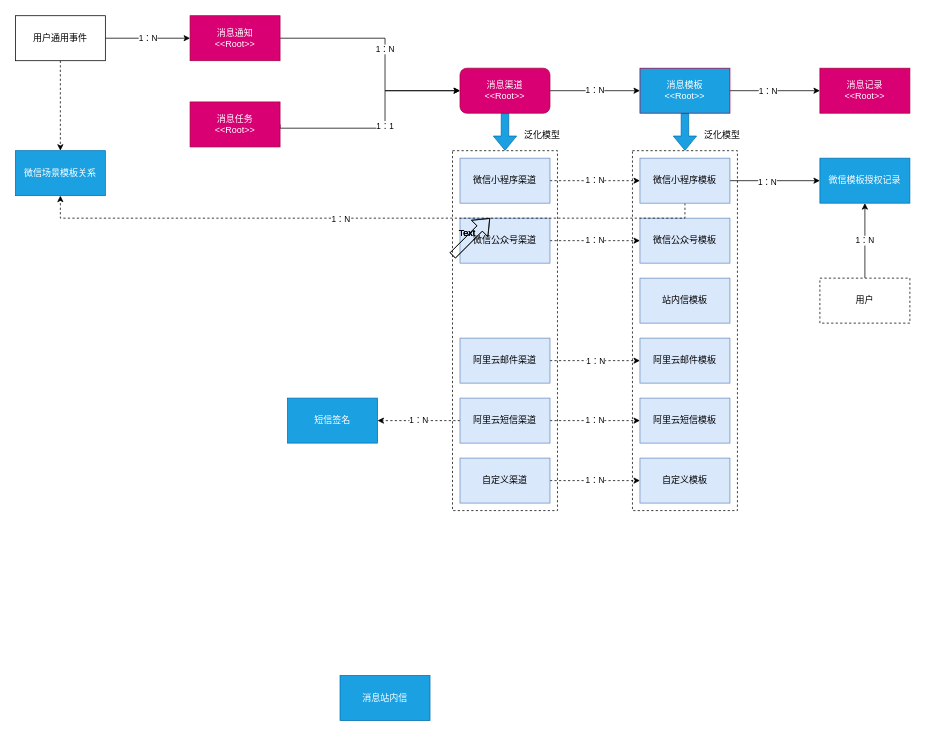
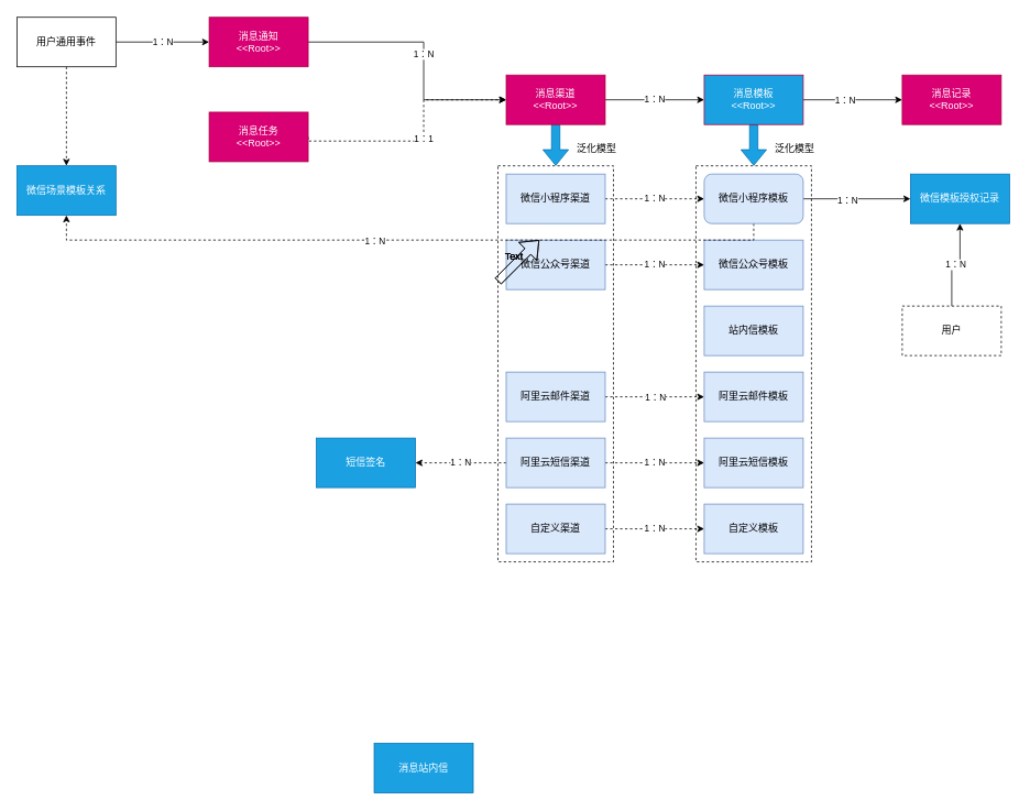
- <mxCell id="8" value="消息渠道&lt;br&gt;&amp;lt;&amp;lt;Root&amp;gt;&amp;gt;" style="whiteSpace=wrap;html=1;fillColor=#d80073;strokeColor=#A50040;fontColor=#ffffff;rounded=1;" parent="1" vertex="1"><mxGeometry x="613" y="90" width="120" height="60" as="geometry" /></mxCell>
+ <mxCell id="8" value="消息渠道&lt;br&gt;&amp;lt;&amp;lt;Root&amp;gt;&amp;gt;" style="rounded=0;whiteSpace=wrap;html=1;fillColor=#d80073;strokeColor=#A50040;fontColor=#ffffff;" parent="1" vertex="1"><mxGeometry x="613" y="90" width="120" height="60" as="geometry" /></mxCell>
- <mxCell id="4" value="1：1" style="edgeStyle=orthogonalEdgeStyle;rounded=0;orthogonalLoop=1;jettySize=auto;html=1;exitX=1;exitY=0.5;exitDx=0;exitDy=0;endArrow=classic;endFill=1;entryX=0;entryY=0.5;entryDx=0;entryDy=0;" parent="1" source="5" target="8" edge="1"><mxGeometry relative="1" as="geometry"><mxPoint x="603" y="120" as="targetPoint" /><Array as="points"><mxPoint x="373" y="170" /><mxPoint x="513" y="170" /><mxPoint x="513" y="120" /></Array></mxGeometry></mxCell>
+ <mxCell id="4" value="1：1" style="edgeStyle=orthogonalEdgeStyle;rounded=0;orthogonalLoop=1;jettySize=auto;html=1;exitX=1;exitY=0.5;exitDx=0;exitDy=0;endArrow=classic;endFill=1;entryX=0;entryY=0.5;entryDx=0;entryDy=0;dashed=1;" parent="1" source="5" target="8" edge="1"><mxGeometry relative="1" as="geometry"><mxPoint x="603" y="120" as="targetPoint" /><Array as="points"><mxPoint x="373" y="170" /><mxPoint x="513" y="170" /><mxPoint x="513" y="120" /></Array></mxGeometry></mxCell>
- <mxCell id="40" value="微信小程序模板" style="rounded=0;whiteSpace=wrap;html=1;fillColor=#dae8fc;strokeColor=#6c8ebf;" vertex="1" parent="1"><mxGeometry x="853" y="210" width="120" height="60" as="geometry" /></mxCell>
+ <mxCell id="40" value="微信小程序模板" style="whiteSpace=wrap;html=1;fillColor=#dae8fc;strokeColor=#6c8ebf;rounded=1;" vertex="1" parent="1"><mxGeometry x="853" y="210" width="120" height="60" as="geometry" /></mxCell>
- <mxCell id="20" value="微信模板授权记录" style="rounded=0;whiteSpace=wrap;html=1;fillColor=#1ba1e2;strokeColor=#006EAF;fontColor=#ffffff;" parent="1" vertex="1"><mxGeometry x="1093" y="210" width="120" height="60" as="geometry" /></mxCell>
+ <mxCell id="20" value="微信模板授权记录" style="rounded=0;whiteSpace=wrap;html=1;fillColor=#1ba1e2;strokeColor=#006EAF;fontColor=#ffffff;" parent="1" vertex="1"><mxGeometry x="1103" y="210" width="120" height="60" as="geometry" /></mxCell>
